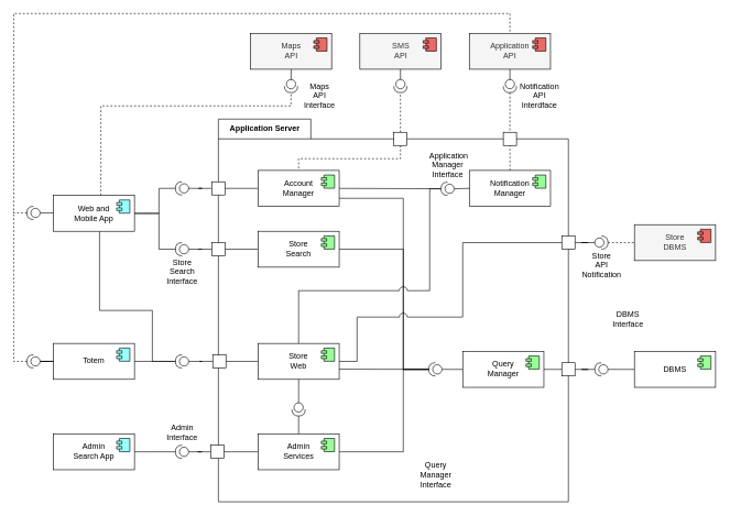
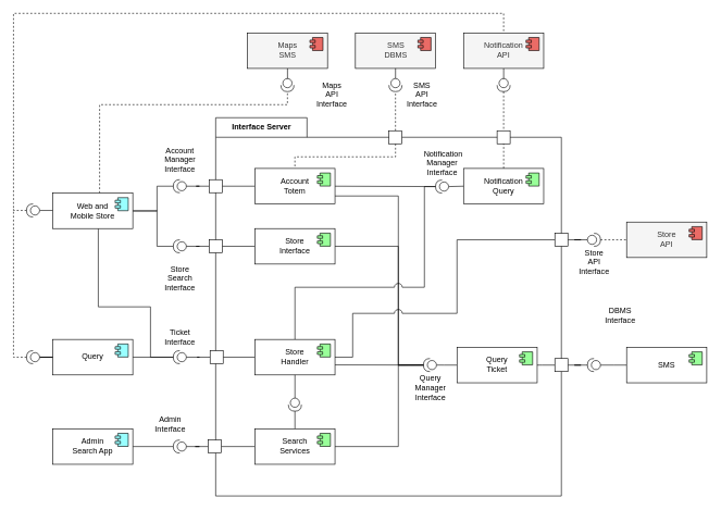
- <mxCell id="48" value="Maps&lt;br&gt;API" style="html=1;dropTarget=0;fillColor=#f5f5f5;fontColor=#333333;" parent="1" vertex="1"><mxGeometry x="378.55" y="50.005" width="122.903" height="54.416" as="geometry" /></mxCell>
+ <mxCell id="48" value="Maps&lt;br&gt;SMS" style="html=1;dropTarget=0;fillColor=#f5f5f5;fontColor=#333333;" parent="1" vertex="1"><mxGeometry x="378.55" y="50.005" width="122.903" height="54.416" as="geometry" /></mxCell>
- <mxCell id="64" value="SMS&lt;br&gt;API" style="html=1;dropTarget=0;fillColor=#f5f5f5;fontColor=#333333;" parent="1" vertex="1"><mxGeometry x="544.2" y="50.005" width="122.903" height="54.416" as="geometry" /></mxCell>
+ <mxCell id="64" value="SMS&lt;br&gt;DBMS" style="html=1;dropTarget=0;fillColor=#f5f5f5;fontColor=#333333;" parent="1" vertex="1"><mxGeometry x="544.2" y="50.005" width="122.903" height="54.416" as="geometry" /></mxCell>
- <mxCell id="69" value="Application&lt;br&gt;API" style="html=1;dropTarget=0;fillColor=#f5f5f5;fontColor=#333333;" parent="1" vertex="1"><mxGeometry x="710" y="50.005" width="122.903" height="54.416" as="geometry" /></mxCell>
+ <mxCell id="69" value="Notification&lt;br&gt;API" style="html=1;dropTarget=0;fillColor=#f5f5f5;fontColor=#333333;" parent="1" vertex="1"><mxGeometry x="710" y="50.005" width="122.903" height="54.416" as="geometry" /></mxCell>
- <mxCell id="104" value="Maps&lt;br&gt;API&lt;br&gt;Interface" style="text;html=1;align=center;verticalAlign=middle;resizable=0;points=[];autosize=1;" parent="1" vertex="1"><mxGeometry x="452.9" y="120" width="60" height="50" as="geometry" /></mxCell>
+ <mxCell id="104" value="Maps&lt;br&gt;API&lt;br&gt;Interface" style="text;html=1;align=center;verticalAlign=middle;resizable=0;points=[];autosize=1;" parent="1" vertex="1"><mxGeometry x="477.9" y="120" width="60" height="50" as="geometry" /></mxCell>
+ <mxCell id="103" value="SMS&lt;br&gt;API&lt;br&gt;Interface" style="text;html=1;align=center;verticalAlign=middle;resizable=0;points=[];autosize=1;" parent="1" vertex="1"><mxGeometry x="615.65" y="120" width="60" height="50" as="geometry" /></mxCell>
- <mxCell id="102" value="Notification&lt;br&gt;API&lt;br&gt;Interdface" style="text;html=1;align=center;verticalAlign=middle;resizable=0;points=[];autosize=1;" parent="1" vertex="1"><mxGeometry x="781.45" y="120" width="70" height="50" as="geometry" /></mxCell>
- <mxCell id="2" value="Application Server" style="shape=folder;fontStyle=1;tabWidth=140;tabHeight=30;tabPosition=left;html=1;boundedLbl=1;labelInHeader=1;" parent="1" vertex="1"><mxGeometry x="330" y="180" width="530" height="580" as="geometry" /></mxCell>
+ <mxCell id="2" value="Interface Server" style="shape=folder;fontStyle=1;tabWidth=140;tabHeight=30;tabPosition=left;html=1;boundedLbl=1;labelInHeader=1;" parent="1" vertex="1"><mxGeometry x="330" y="180" width="530" height="580" as="geometry" /></mxCell>
+ <mxCell id="85" value="Account&lt;br&gt;Manager&lt;br&gt;Interface" style="text;html=1;align=center;verticalAlign=middle;resizable=0;points=[];autosize=1;" parent="1" vertex="1"><mxGeometry x="245" y="220" width="60" height="50" as="geometry" /></mxCell>
- <mxCell id="92" value="&amp;nbsp;Application&lt;br&gt;Manager&lt;br&gt;Interface" style="text;html=1;align=center;verticalAlign=middle;resizable=0;points=[];autosize=1;" parent="1" vertex="1"><mxGeometry x="637.1" y="225" width="80" height="50" as="geometry" /></mxCell>
+ <mxCell id="92" value="&amp;nbsp;Notification&lt;br&gt;Manager&lt;br&gt;Interface" style="text;html=1;align=center;verticalAlign=middle;resizable=0;points=[];autosize=1;" parent="1" vertex="1"><mxGeometry x="637.1" y="225" width="80" height="50" as="geometry" /></mxCell>
- <mxCell id="23" value="Account&lt;br&gt;Manager" style="html=1;dropTarget=0;" parent="1" vertex="1"><mxGeometry x="389.995" y="257.79" width="122.903" height="54.416" as="geometry" /></mxCell>
+ <mxCell id="23" value="Account&lt;br&gt;Totem" style="html=1;dropTarget=0;" parent="1" vertex="1"><mxGeometry x="389.995" y="257.79" width="122.903" height="54.416" as="geometry" /></mxCell>
- <mxCell id="88" value="Notification&lt;br&gt;Manager" style="html=1;dropTarget=0;" parent="1" vertex="1"><mxGeometry x="710.001" y="257.785" width="122.903" height="54.416" as="geometry" /></mxCell>
+ <mxCell id="88" value="Notification&lt;br&gt;Query" style="html=1;dropTarget=0;" parent="1" vertex="1"><mxGeometry x="710.001" y="257.785" width="122.903" height="54.416" as="geometry" /></mxCell>
- <mxCell id="16" value="Web and&lt;br&gt;Mobile App" style="html=1;dropTarget=0;" parent="1" vertex="1"><mxGeometry x="80" y="295.585" width="122.903" height="54.416" as="geometry" /></mxCell>
+ <mxCell id="16" value="Web and&lt;br&gt;Mobile Store" style="html=1;dropTarget=0;" parent="1" vertex="1"><mxGeometry x="80" y="295.585" width="122.903" height="54.416" as="geometry" /></mxCell>
- <mxCell id="93" value="Store&lt;br&gt;DBMS" style="html=1;dropTarget=0;fillColor=#f5f5f5;fontColor=#333333;" parent="1" vertex="1"><mxGeometry x="960" y="340.005" width="122.903" height="54.416" as="geometry" /></mxCell>
+ <mxCell id="93" value="Store&lt;br&gt;API" style="html=1;dropTarget=0;fillColor=#f5f5f5;fontColor=#333333;" parent="1" vertex="1"><mxGeometry x="960" y="340.005" width="122.903" height="54.416" as="geometry" /></mxCell>
- <mxCell id="27" value="Store&lt;br&gt;Search" style="html=1;dropTarget=0;" parent="1" vertex="1"><mxGeometry x="389.995" y="350.003" width="122.903" height="54.416" as="geometry" /></mxCell>
+ <mxCell id="27" value="Store&lt;br&gt;Interface" style="html=1;dropTarget=0;" parent="1" vertex="1"><mxGeometry x="389.995" y="350.003" width="122.903" height="54.416" as="geometry" /></mxCell>
- <mxCell id="100" value="Store&lt;br&gt;API&lt;br&gt;Notification" style="text;html=1;align=center;verticalAlign=middle;resizable=0;points=[];autosize=1;" parent="1" vertex="1"><mxGeometry x="880" y="377.21" width="60" height="50" as="geometry" /></mxCell>
+ <mxCell id="100" value="Store&lt;br&gt;API&lt;br&gt;Interface" style="text;html=1;align=center;verticalAlign=middle;resizable=0;points=[];autosize=1;" parent="1" vertex="1"><mxGeometry x="880" y="377.21" width="60" height="50" as="geometry" /></mxCell>
- <mxCell id="84" value="Store&lt;br&gt;Search&lt;br&gt;Interface" style="text;html=1;align=center;verticalAlign=middle;resizable=0;points=[];autosize=1;" parent="1" vertex="1"><mxGeometry x="245" y="387.21" width="60" height="50" as="geometry" /></mxCell>
+ <mxCell id="84" value="Store&lt;br&gt;Search&lt;br&gt;Interface" style="text;html=1;align=center;verticalAlign=middle;resizable=0;points=[];autosize=1;" parent="1" vertex="1"><mxGeometry x="245" y="402.21" width="60" height="50" as="geometry" /></mxCell>
+ <mxCell id="82" value="Ticket&lt;br&gt;Interface" style="text;html=1;align=center;verticalAlign=middle;resizable=0;points=[];autosize=1;" parent="1" vertex="1"><mxGeometry x="245" y="502.06" width="60" height="30" as="geometry" /></mxCell>
- <mxCell id="18" value="Totem" style="html=1;dropTarget=0;" parent="1" vertex="1"><mxGeometry x="80" y="519.99" width="122.903" height="54.416" as="geometry" /></mxCell>
+ <mxCell id="18" value="Query" style="html=1;dropTarget=0;" parent="1" vertex="1"><mxGeometry x="80" y="519.99" width="122.903" height="54.416" as="geometry" /></mxCell>
- <mxCell id="39" value="Store&lt;br&gt;Web" style="html=1;dropTarget=0;" parent="1" vertex="1"><mxGeometry x="389.995" y="519.997" width="122.903" height="54.416" as="geometry" /></mxCell>
+ <mxCell id="39" value="Store&lt;br&gt;Handler" style="html=1;dropTarget=0;" parent="1" vertex="1"><mxGeometry x="389.995" y="519.997" width="122.903" height="54.416" as="geometry" /></mxCell>
- <mxCell id="42" value="Query&lt;br&gt;Manager" style="html=1;dropTarget=0;" parent="1" vertex="1"><mxGeometry x="700.001" y="532.055" width="122.903" height="54.416" as="geometry" /></mxCell>
+ <mxCell id="42" value="Query&lt;br&gt;Ticket" style="html=1;dropTarget=0;" parent="1" vertex="1"><mxGeometry x="700.001" y="532.055" width="122.903" height="54.416" as="geometry" /></mxCell>
- <mxCell id="44" value="DBMS" style="html=1;dropTarget=0;" parent="1" vertex="1"><mxGeometry x="959.997" y="532.056" width="122.903" height="54.416" as="geometry" /></mxCell>
+ <mxCell id="44" value="SMS" style="html=1;dropTarget=0;" parent="1" vertex="1"><mxGeometry x="959.997" y="532.056" width="122.903" height="54.416" as="geometry" /></mxCell>
- <mxCell id="83" value="Admin&lt;br&gt;Interface" style="text;html=1;align=center;verticalAlign=middle;resizable=0;points=[];autosize=1;" parent="1" vertex="1"><mxGeometry x="245" y="640" width="60" height="30" as="geometry" /></mxCell>
+ <mxCell id="83" value="Admin&lt;br&gt;Interface" style="text;html=1;align=center;verticalAlign=middle;resizable=0;points=[];autosize=1;" parent="1" vertex="1"><mxGeometry x="230" y="635" width="60" height="30" as="geometry" /></mxCell>
- <mxCell id="34" value="Admin&lt;br&gt;Services" style="html=1;dropTarget=0;" parent="1" vertex="1"><mxGeometry x="389.995" y="657.004" width="122.903" height="54.416" as="geometry" /></mxCell>
+ <mxCell id="34" value="Search&lt;br&gt;Services" style="html=1;dropTarget=0;" parent="1" vertex="1"><mxGeometry x="389.995" y="657.004" width="122.903" height="54.416" as="geometry" /></mxCell>
- <mxCell id="86" value="Query&lt;br&gt;Manager&lt;br&gt;Interface" style="text;html=1;align=center;verticalAlign=middle;resizable=0;points=[];autosize=1;" parent="1" vertex="1"><mxGeometry x="628.55" y="694.26" width="60" height="50" as="geometry" /></mxCell>
+ <mxCell id="86" value="Query&lt;br&gt;Manager&lt;br&gt;Interface" style="text;html=1;align=center;verticalAlign=middle;resizable=0;points=[];autosize=1;" parent="1" vertex="1"><mxGeometry x="628.55" y="569.26" width="60" height="50" as="geometry" /></mxCell>
